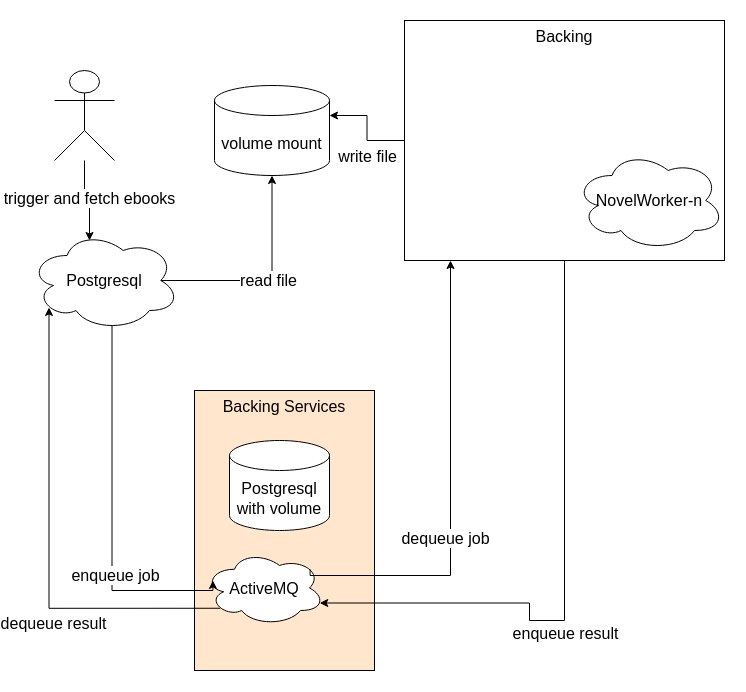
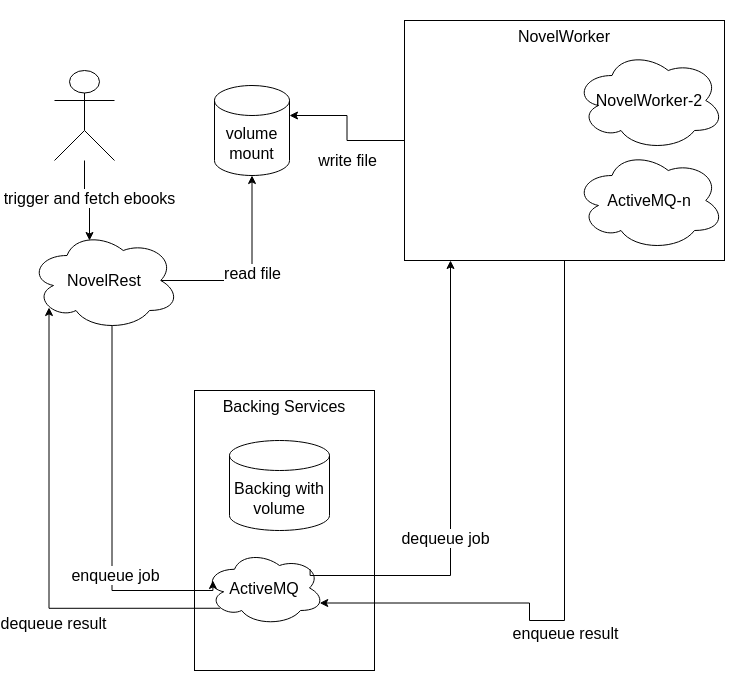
- <mxCell id="18" value="Backing" style="rounded=0;whiteSpace=wrap;html=1;fontSize=16;verticalAlign=top;" parent="17" vertex="1"><mxGeometry width="320" height="240" as="geometry" /></mxCell>
+ <mxCell id="18" value="NovelWorker" style="rounded=0;whiteSpace=wrap;html=1;fontSize=16;verticalAlign=top;" parent="17" vertex="1"><mxGeometry width="320" height="240" as="geometry" /></mxCell>
+ <mxCell id="19" value="NovelWorker-2" style="ellipse;shape=cloud;whiteSpace=wrap;html=1;fontSize=16;" parent="17" vertex="1"><mxGeometry x="170" y="30" width="150" height="100" as="geometry" /></mxCell>
- <mxCell id="14" value="volume mount" style="shape=cylinder3;whiteSpace=wrap;html=1;boundedLbl=1;backgroundOutline=1;size=15;fontSize=16;" parent="1" vertex="1"><mxGeometry x="205" y="85" width="115" height="90" as="geometry" /></mxCell>
+ <mxCell id="14" value="volume mount" style="shape=cylinder3;whiteSpace=wrap;html=1;boundedLbl=1;backgroundOutline=1;size=15;fontSize=16;" parent="1" vertex="1"><mxGeometry x="205" y="85" width="75" height="90" as="geometry" /></mxCell>
- <mxCell id="20" value="&lt;span&gt;NovelWorker-n&lt;/span&gt;" style="ellipse;shape=cloud;whiteSpace=wrap;html=1;fontSize=16;" parent="17" vertex="1"><mxGeometry x="170" y="130" width="150" height="100" as="geometry" /></mxCell>
+ <mxCell id="20" value="&lt;span&gt;ActiveMQ-n&lt;/span&gt;" style="ellipse;shape=cloud;whiteSpace=wrap;html=1;fontSize=16;" parent="17" vertex="1"><mxGeometry x="170" y="130" width="150" height="100" as="geometry" /></mxCell>
- <mxCell id="10" value="Postgresql" style="ellipse;shape=cloud;whiteSpace=wrap;html=1;fontSize=16;" parent="1" vertex="1"><mxGeometry x="20" y="230" width="150" height="100" as="geometry" /></mxCell>
+ <mxCell id="10" value="NovelRest" style="ellipse;shape=cloud;whiteSpace=wrap;html=1;fontSize=16;" parent="1" vertex="1"><mxGeometry x="20" y="230" width="150" height="100" as="geometry" /></mxCell>
- <mxCell id="3" value="Backing Services" style="rounded=0;whiteSpace=wrap;html=1;verticalAlign=top;fontSize=16;fillColor=#ffe6cc;" parent="2" vertex="1"><mxGeometry width="180" height="280" as="geometry" /></mxCell>
+ <mxCell id="3" value="Backing Services" style="rounded=0;whiteSpace=wrap;html=1;verticalAlign=top;fontSize=16;" parent="2" vertex="1"><mxGeometry width="180" height="280" as="geometry" /></mxCell>
- <mxCell id="4" value="Postgresql with volume" style="shape=cylinder3;whiteSpace=wrap;html=1;boundedLbl=1;backgroundOutline=1;size=15;fontSize=16;" parent="2" vertex="1"><mxGeometry x="35" y="50" width="100" height="90" as="geometry" /></mxCell>
+ <mxCell id="4" value="Backing with volume" style="shape=cylinder3;whiteSpace=wrap;html=1;boundedLbl=1;backgroundOutline=1;size=15;fontSize=16;" parent="2" vertex="1"><mxGeometry x="35" y="50" width="100" height="90" as="geometry" /></mxCell>
